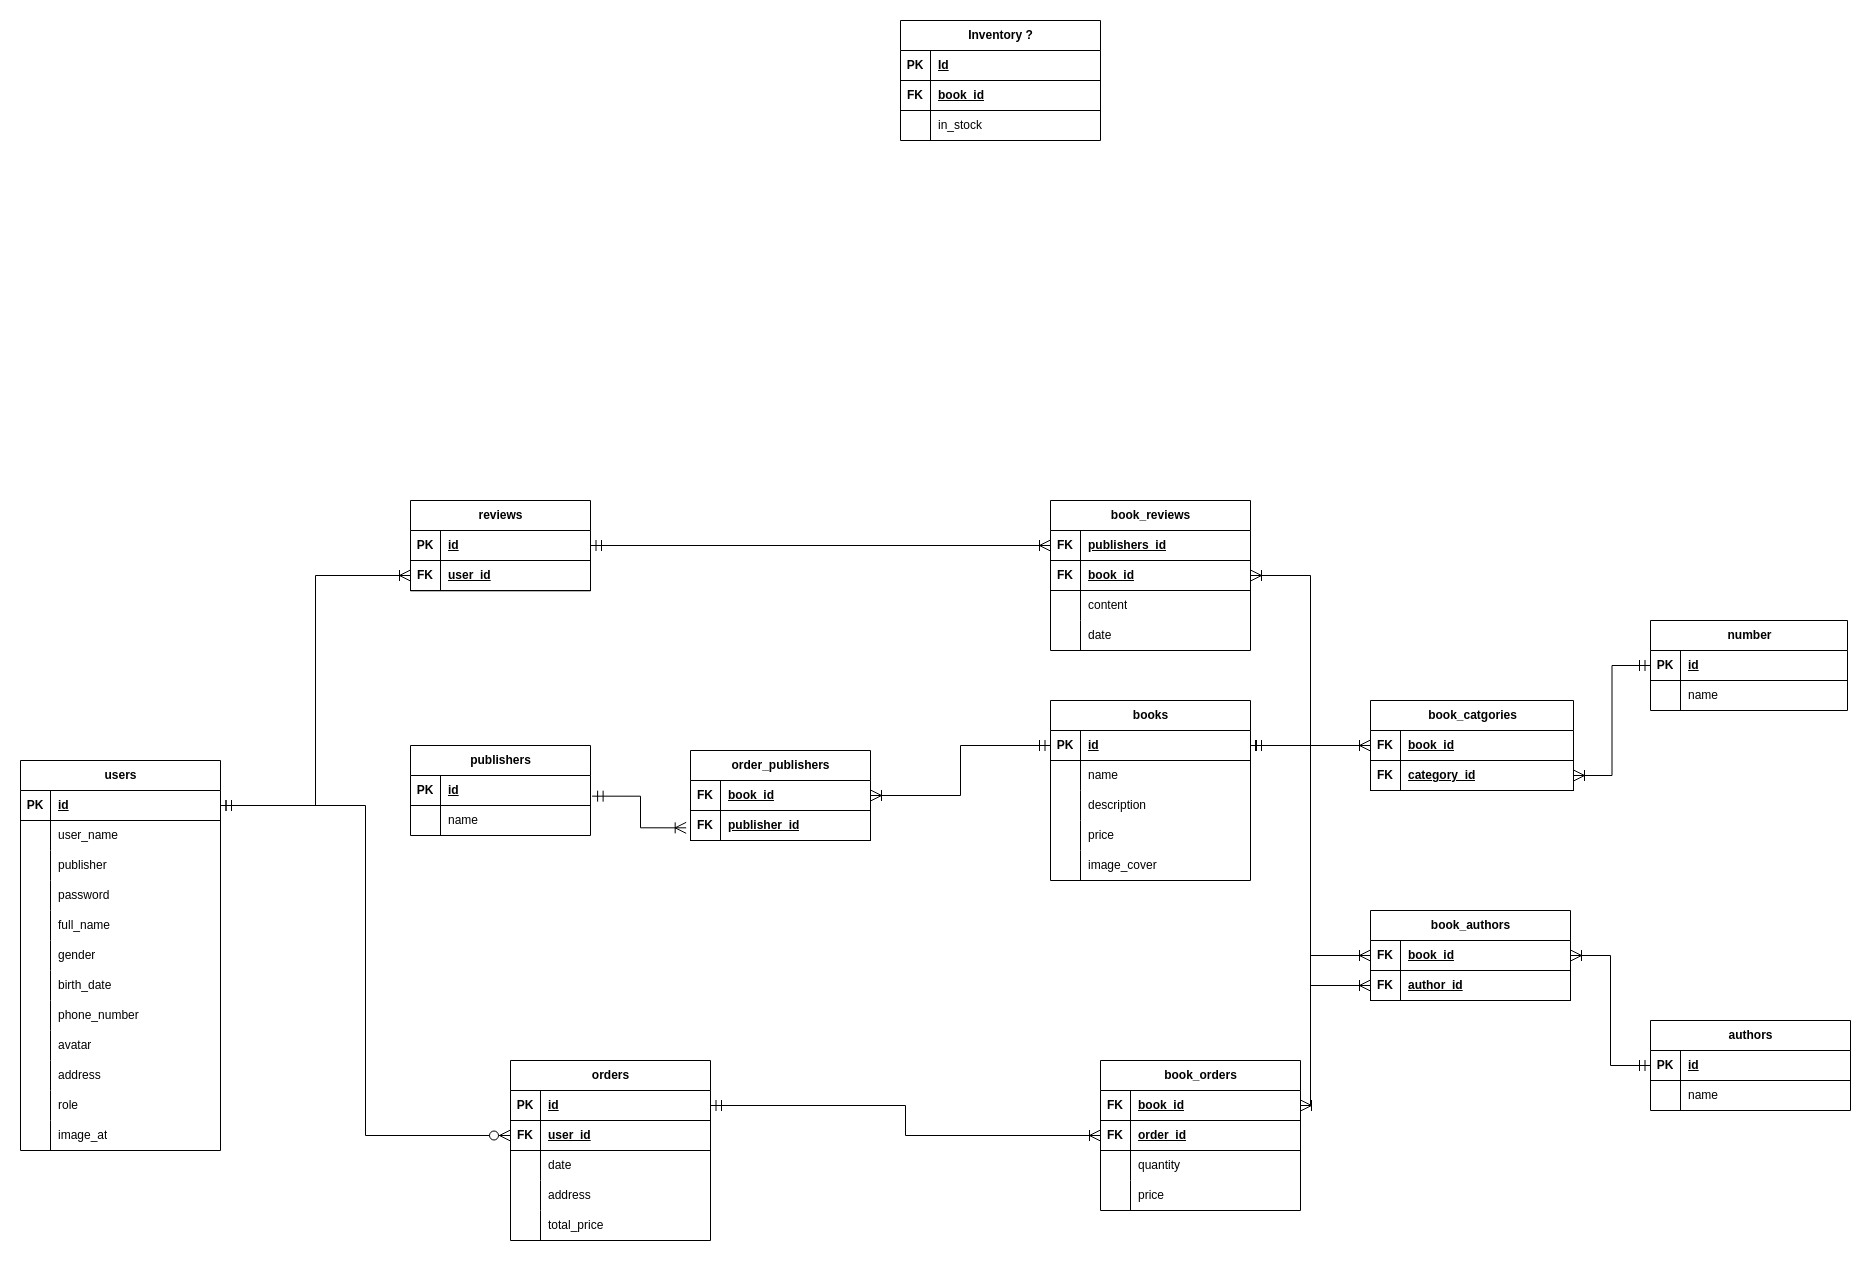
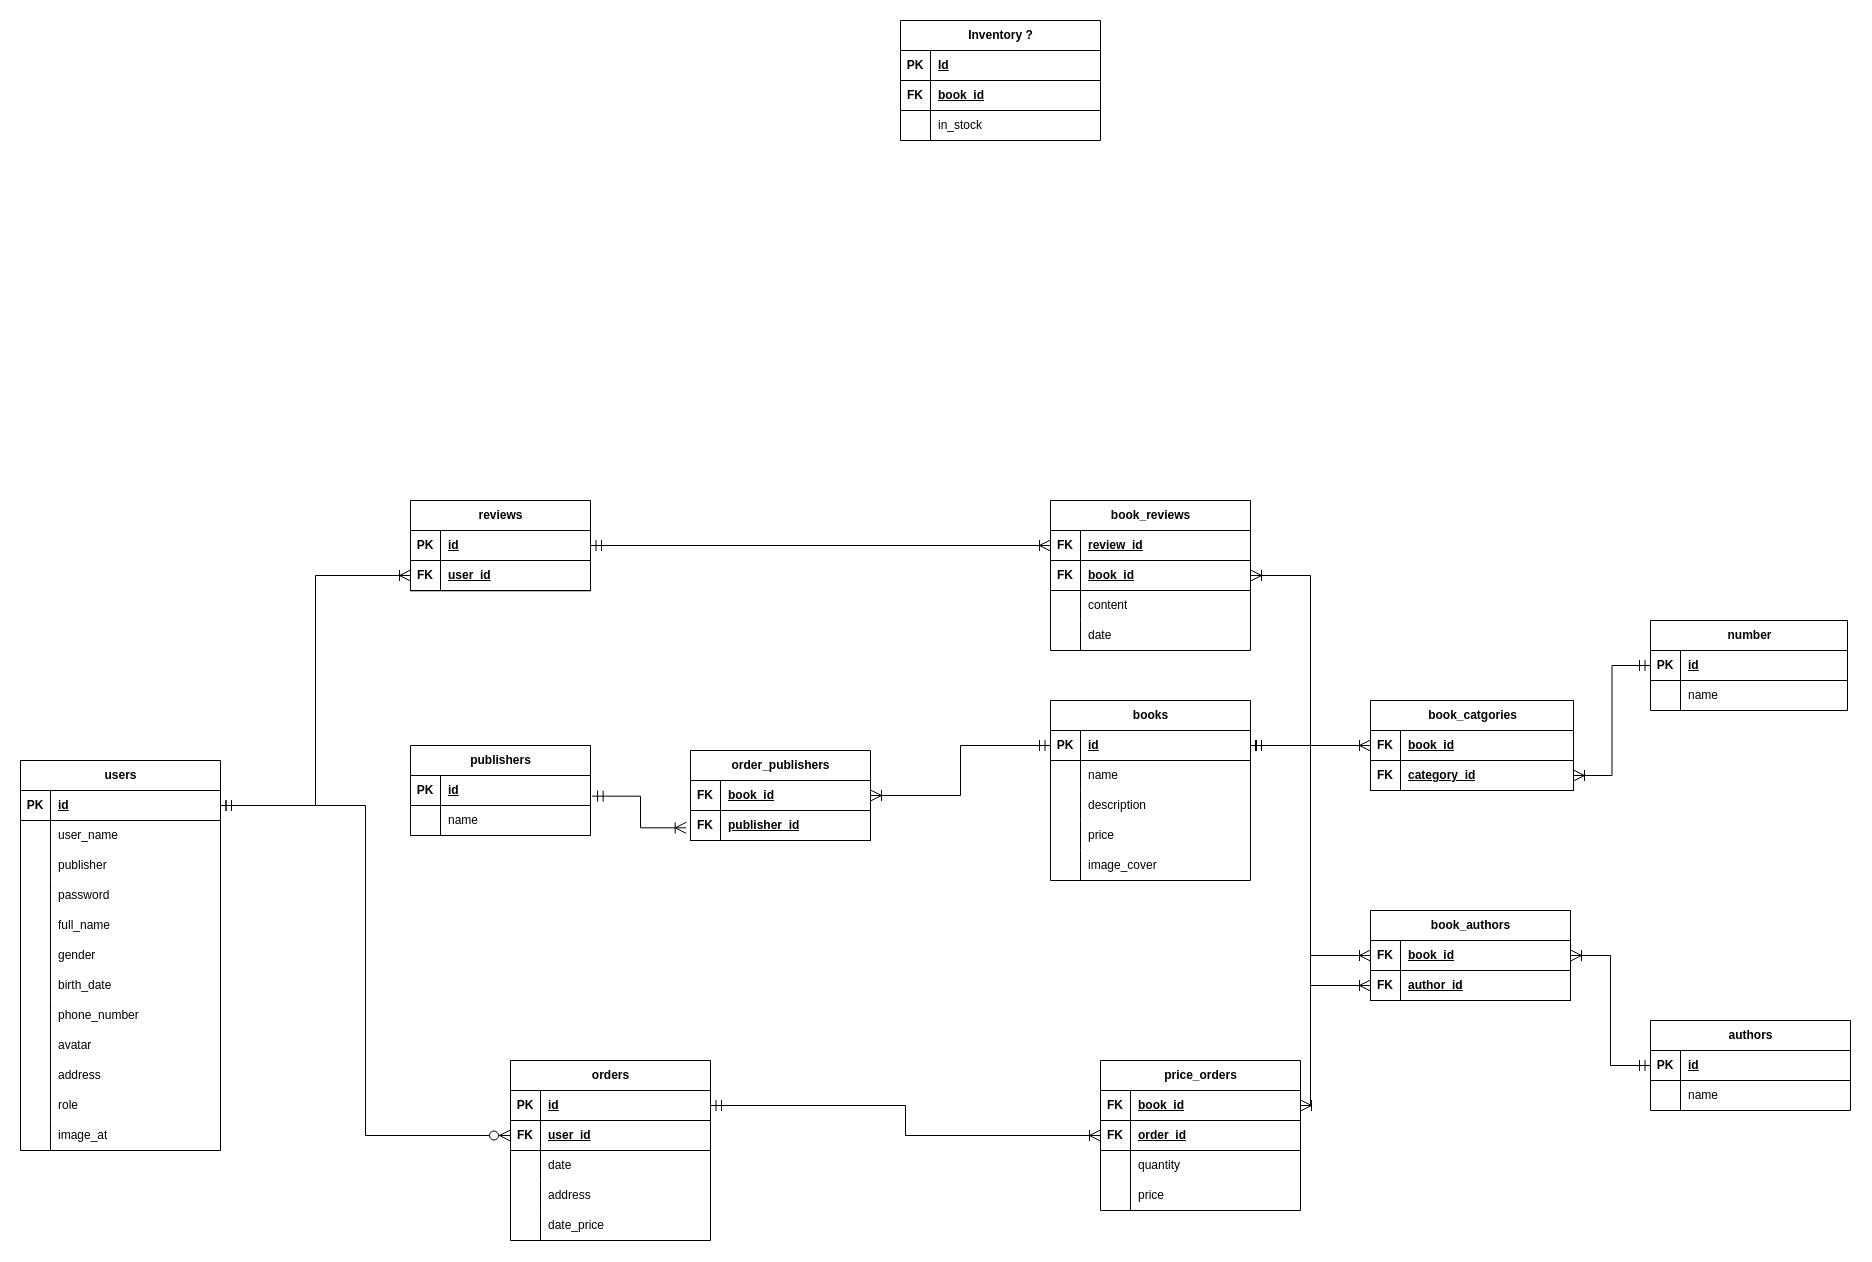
- <mxCell id="156" value="publishers_id" style="shape=partialRectangle;connectable=0;fillColor=none;top=0;left=0;bottom=0;right=0;align=left;spacingLeft=6;fontStyle=5;overflow=hidden;whiteSpace=wrap;html=1;" parent="154" vertex="1"><mxGeometry x="30" width="170" height="30" as="geometry"><mxRectangle width="170" height="30" as="alternateBounds" /></mxGeometry></mxCell>
+ <mxCell id="156" value="review_id" style="shape=partialRectangle;connectable=0;fillColor=none;top=0;left=0;bottom=0;right=0;align=left;spacingLeft=6;fontStyle=5;overflow=hidden;whiteSpace=wrap;html=1;" parent="154" vertex="1"><mxGeometry x="30" width="170" height="30" as="geometry"><mxRectangle width="170" height="30" as="alternateBounds" /></mxGeometry></mxCell>
- <mxCell id="71" value="book_orders" style="shape=table;startSize=30;container=1;collapsible=1;childLayout=tableLayout;fixedRows=1;rowLines=0;fontStyle=1;align=center;resizeLast=1;html=1;" parent="1" vertex="1"><mxGeometry x="1100" y="1060" width="200" height="150" as="geometry" /></mxCell>
+ <mxCell id="71" value="price_orders" style="shape=table;startSize=30;container=1;collapsible=1;childLayout=tableLayout;fixedRows=1;rowLines=0;fontStyle=1;align=center;resizeLast=1;html=1;" parent="1" vertex="1"><mxGeometry x="1100" y="1060" width="200" height="150" as="geometry" /></mxCell>
- <mxCell id="70" value="total_price" style="shape=partialRectangle;connectable=0;fillColor=none;top=0;left=0;bottom=0;right=0;align=left;spacingLeft=6;overflow=hidden;whiteSpace=wrap;html=1;" parent="68" vertex="1"><mxGeometry x="30" width="170" height="30" as="geometry"><mxRectangle width="170" height="30" as="alternateBounds" /></mxGeometry></mxCell>
+ <mxCell id="70" value="date_price" style="shape=partialRectangle;connectable=0;fillColor=none;top=0;left=0;bottom=0;right=0;align=left;spacingLeft=6;overflow=hidden;whiteSpace=wrap;html=1;" parent="68" vertex="1"><mxGeometry x="30" width="170" height="30" as="geometry"><mxRectangle width="170" height="30" as="alternateBounds" /></mxGeometry></mxCell>
